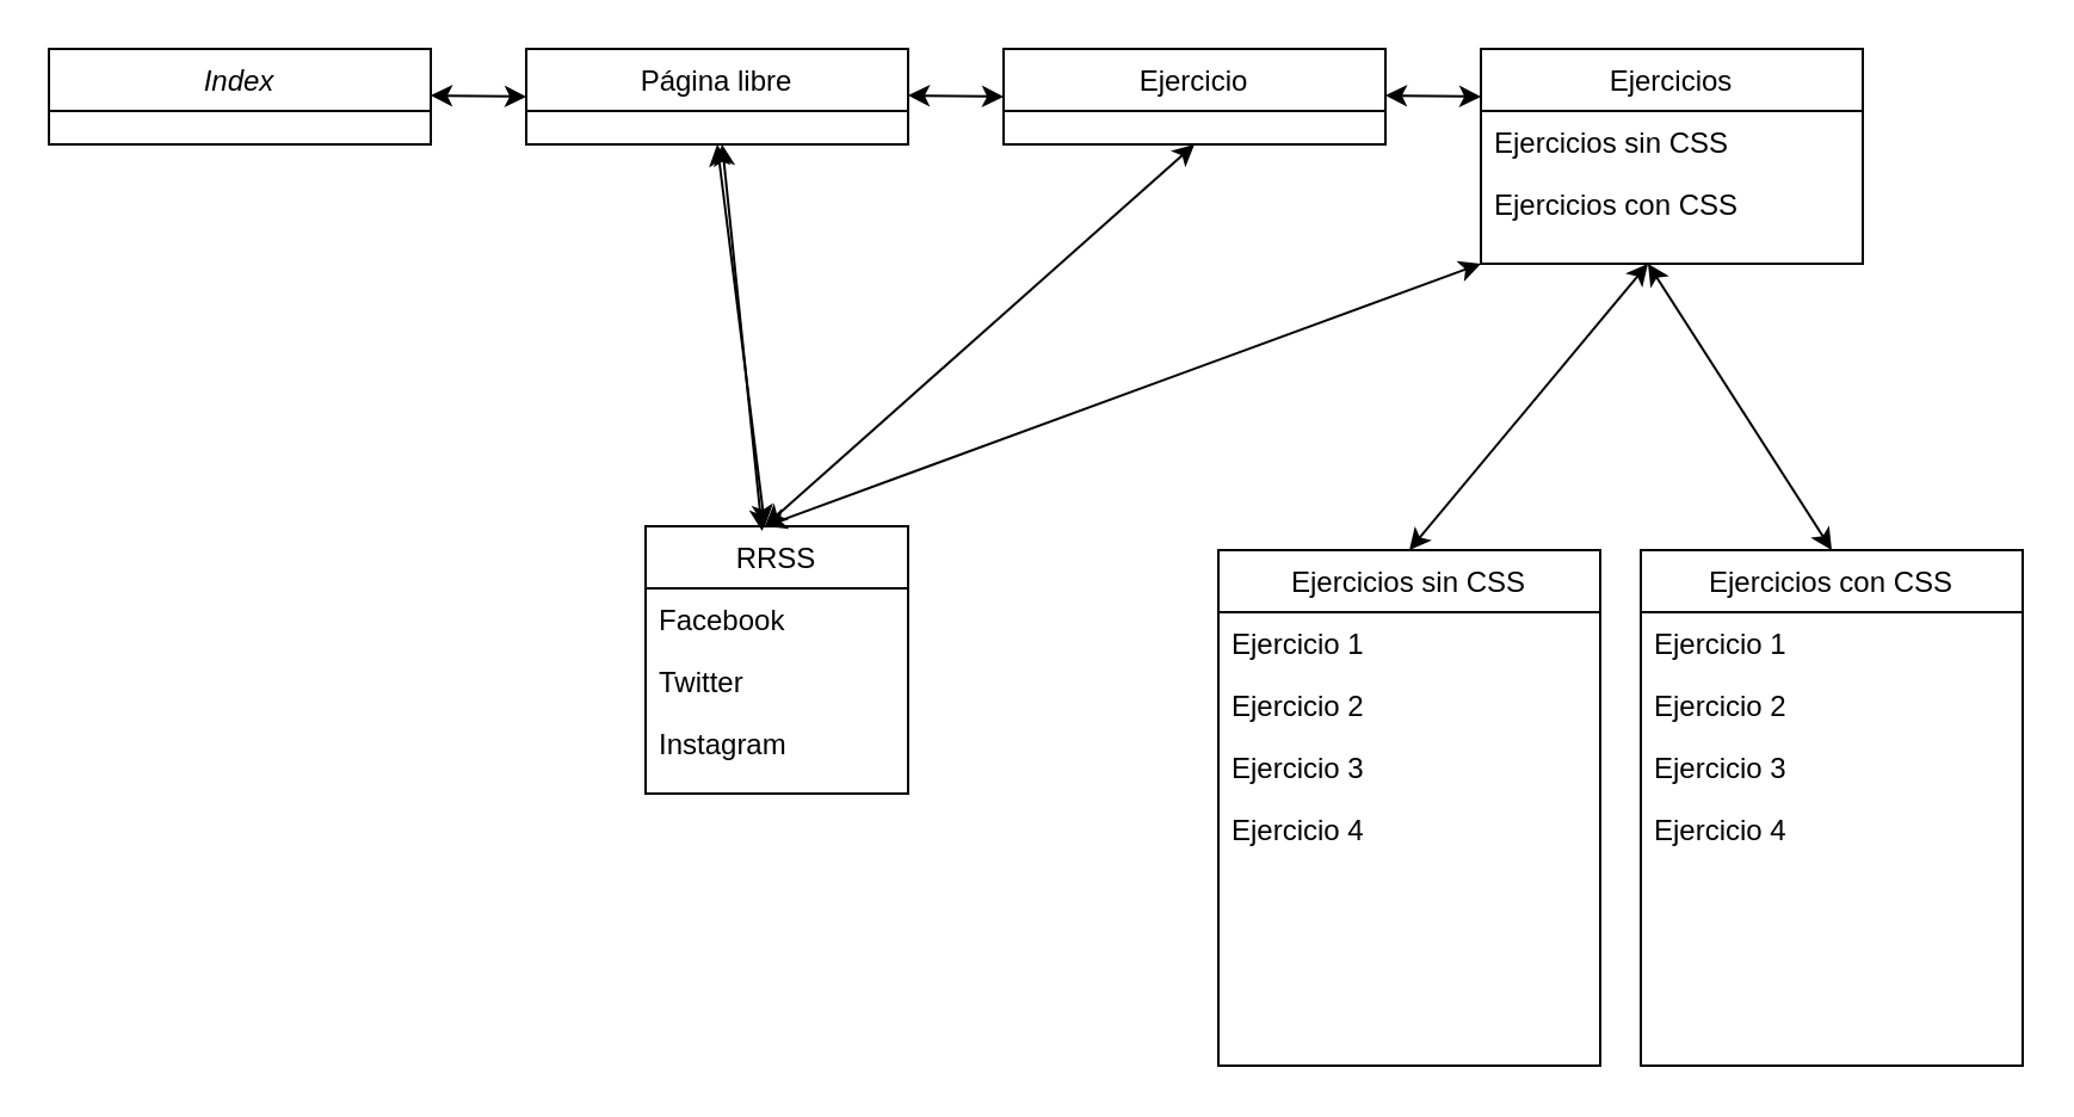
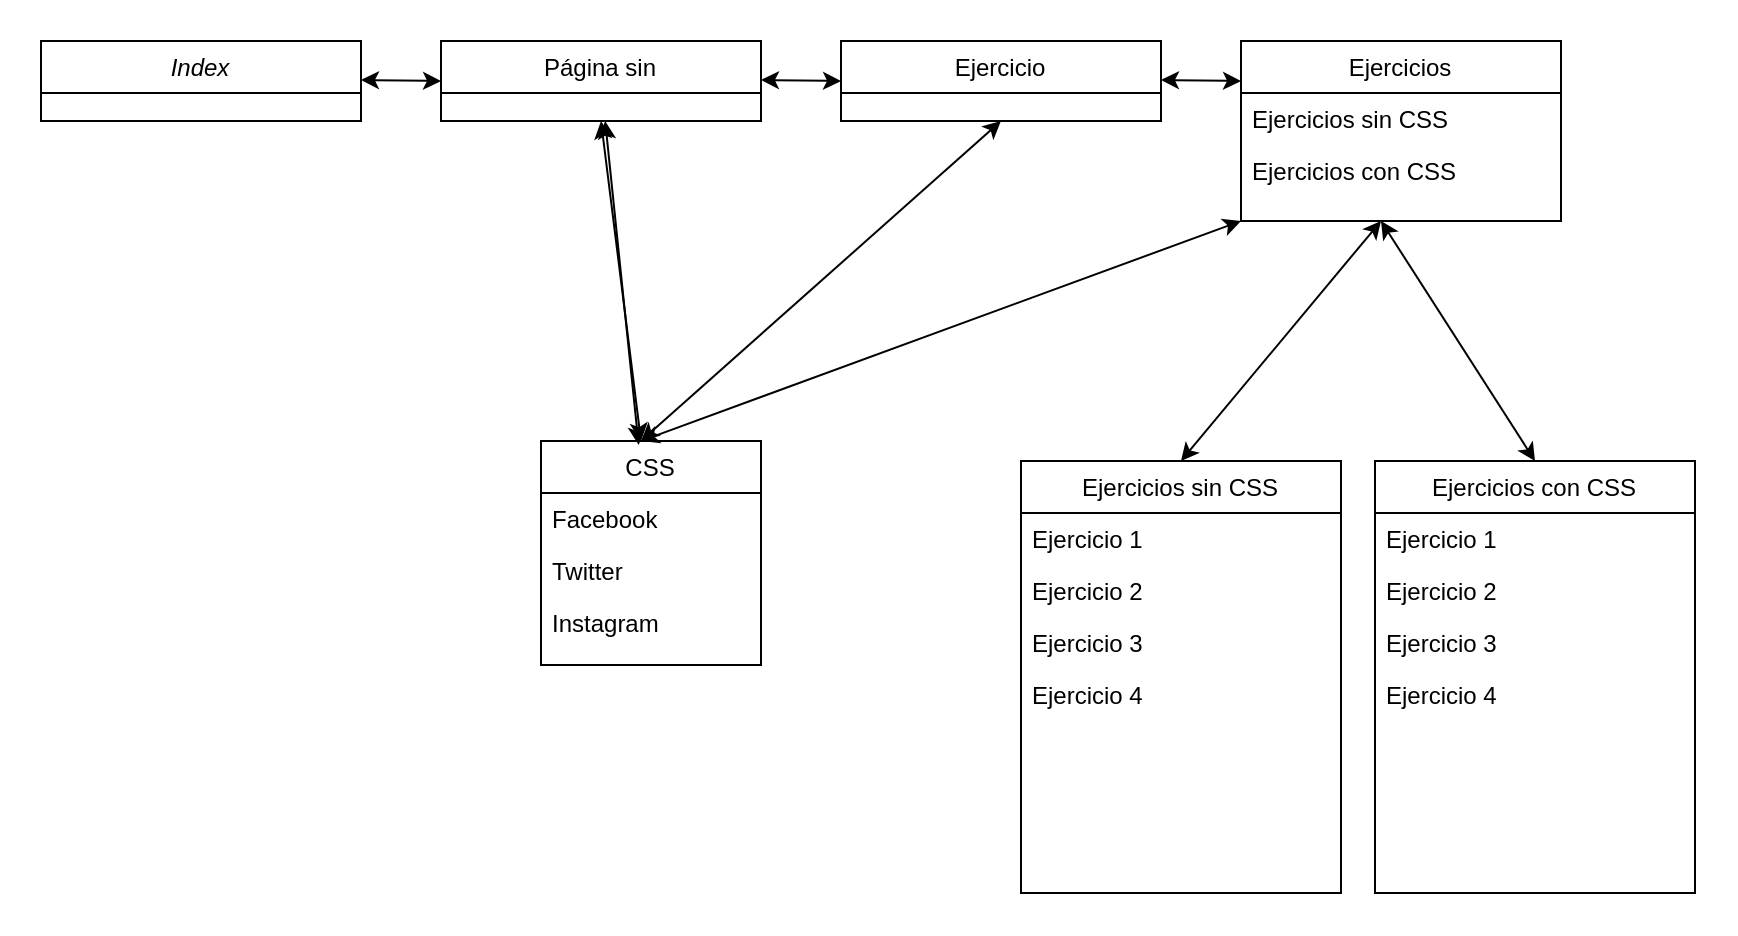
- <mxCell id="8" value="Página libre&#10;&#10;" style="swimlane;fontStyle=0;align=center;verticalAlign=top;childLayout=stackLayout;horizontal=1;startSize=26;horizontalStack=0;resizeParent=1;resizeLast=0;collapsible=1;marginBottom=0;rounded=0;shadow=0;strokeWidth=1;" parent="1" vertex="1"><mxGeometry x="220" y="20" width="160" height="40" as="geometry"><mxRectangle x="550" y="140" width="160" height="26" as="alternateBounds" /></mxGeometry></mxCell>
+ <mxCell id="8" value="Página sin&#10;&#10;" style="swimlane;fontStyle=0;align=center;verticalAlign=top;childLayout=stackLayout;horizontal=1;startSize=26;horizontalStack=0;resizeParent=1;resizeLast=0;collapsible=1;marginBottom=0;rounded=0;shadow=0;strokeWidth=1;" parent="1" vertex="1"><mxGeometry x="220" y="20" width="160" height="40" as="geometry"><mxRectangle x="550" y="140" width="160" height="26" as="alternateBounds" /></mxGeometry></mxCell>
- <mxCell id="22" value="RRSS" style="swimlane;fontStyle=0;align=center;verticalAlign=top;childLayout=stackLayout;horizontal=1;startSize=26;horizontalStack=0;resizeParent=1;resizeLast=0;collapsible=1;marginBottom=0;rounded=0;shadow=0;strokeWidth=1;" parent="1" vertex="1"><mxGeometry x="270" y="220" width="110" height="112" as="geometry"><mxRectangle x="550" y="140" width="160" height="26" as="alternateBounds" /></mxGeometry></mxCell>
+ <mxCell id="22" value="CSS" style="swimlane;fontStyle=0;align=center;verticalAlign=top;childLayout=stackLayout;horizontal=1;startSize=26;horizontalStack=0;resizeParent=1;resizeLast=0;collapsible=1;marginBottom=0;rounded=0;shadow=0;strokeWidth=1;" parent="1" vertex="1"><mxGeometry x="270" y="220" width="110" height="112" as="geometry"><mxRectangle x="550" y="140" width="160" height="26" as="alternateBounds" /></mxGeometry></mxCell>
